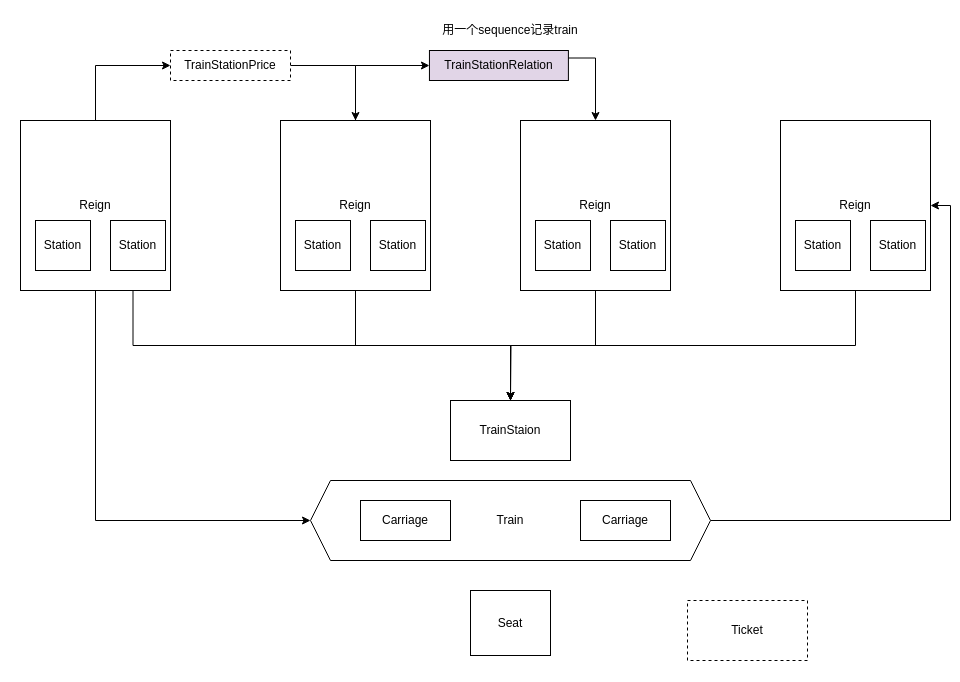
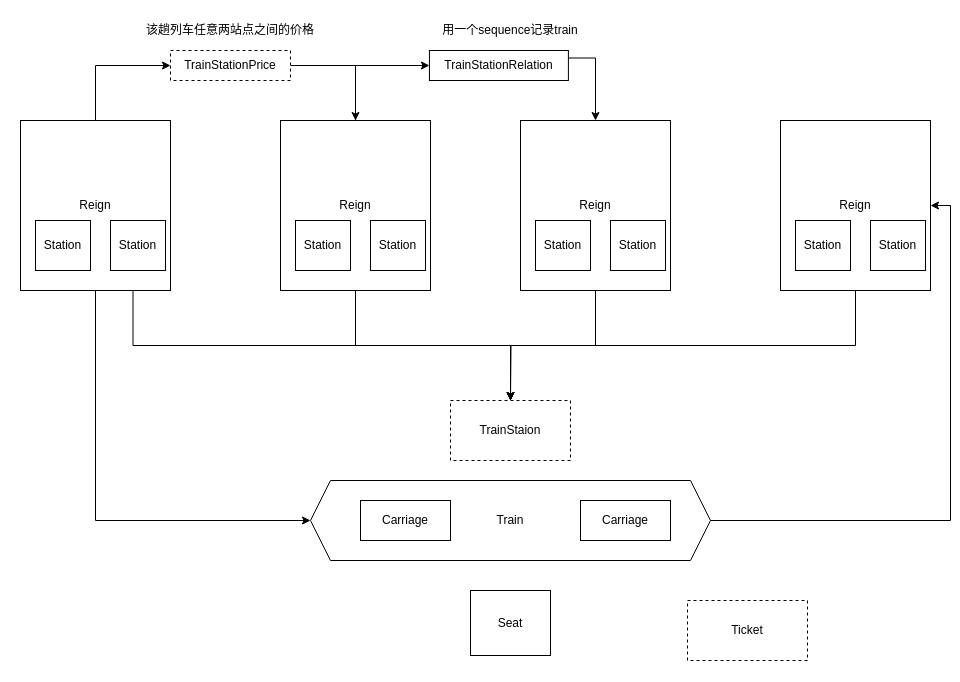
+ <mxCell id="32" value="该趟列车任意两站点之间的价格" style="text;html=1;align=center;verticalAlign=middle;whiteSpace=wrap;rounded=0;" vertex="1" parent="30"><mxGeometry width="170" height="20" as="geometry" /></mxCell>
- <mxCell id="34" value="TrainStationRelation" style="rounded=0;whiteSpace=wrap;html=1;fillColor=#e1d5e7;" vertex="1" parent="33"><mxGeometry x="28.947" y="30" width="138.947" height="30" as="geometry" /></mxCell>
+ <mxCell id="34" value="TrainStationRelation" style="rounded=0;whiteSpace=wrap;html=1;" vertex="1" parent="33"><mxGeometry x="28.947" y="30" width="138.947" height="30" as="geometry" /></mxCell>
- <mxCell id="29" value="TrainStaion" style="rounded=0;whiteSpace=wrap;html=1;" vertex="1" parent="28"><mxGeometry width="120" height="60" as="geometry" /></mxCell>
+ <mxCell id="29" value="TrainStaion" style="rounded=0;whiteSpace=wrap;html=1;dashed=1;" vertex="1" parent="28"><mxGeometry width="120" height="60" as="geometry" /></mxCell>
